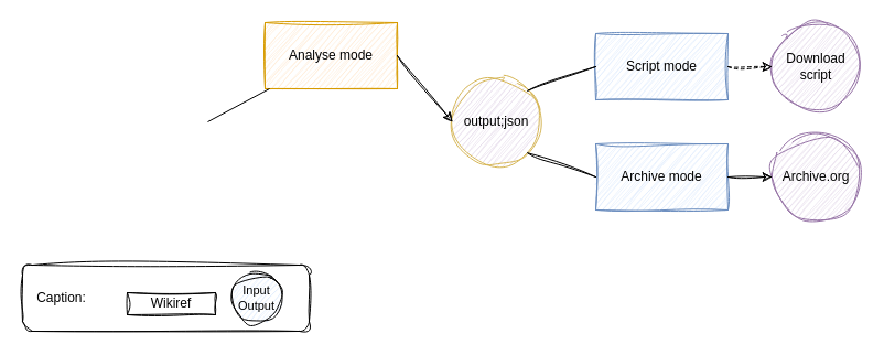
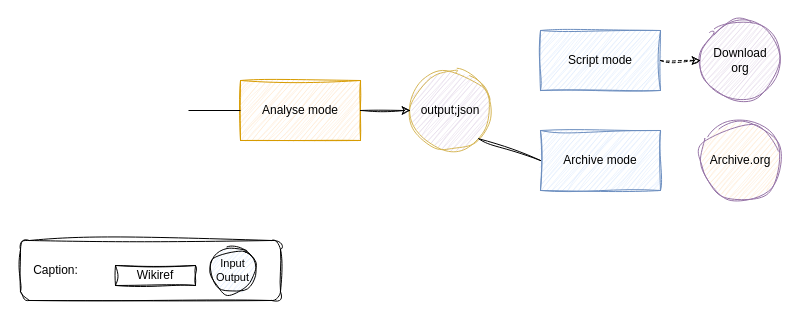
- <mxCell id="4" value="Analyse mode" style="rounded=0;whiteSpace=wrap;html=1;fillColor=#ffe6cc;strokeColor=#d79b00;sketch=1;curveFitting=1;jiggle=2;" parent="1" vertex="1"><mxGeometry x="240" y="20" width="120" height="60" as="geometry" /></mxCell>
+ <mxCell id="4" value="Analyse mode" style="rounded=0;whiteSpace=wrap;html=1;fillColor=#ffe6cc;strokeColor=#d79b00;sketch=1;curveFitting=1;jiggle=2;" parent="1" vertex="1"><mxGeometry x="240" y="80" width="120" height="60" as="geometry" /></mxCell>
- <mxCell id="10" value="&lt;div&gt;Download&lt;/div&gt;&lt;div&gt;script&lt;/div&gt;" style="ellipse;whiteSpace=wrap;html=1;aspect=fixed;fillColor=#e1d5e7;strokeColor=#9673a6;sketch=1;curveFitting=1;jiggle=2;" parent="1" vertex="1"><mxGeometry x="700" y="20" width="80" height="80" as="geometry" /></mxCell>
+ <mxCell id="10" value="&lt;div&gt;Download&lt;/div&gt;&lt;div&gt;org&lt;/div&gt;" style="ellipse;whiteSpace=wrap;html=1;aspect=fixed;fillColor=#e1d5e7;strokeColor=#9673a6;sketch=1;curveFitting=1;jiggle=2;" parent="1" vertex="1"><mxGeometry x="700" y="20" width="80" height="80" as="geometry" /></mxCell>
- <mxCell id="14" value="" style="endArrow=none;html=1;rounded=0;entryX=0;entryY=0.5;entryDx=0;entryDy=0;exitX=1;exitY=0;exitDx=0;exitDy=0;sketch=1;curveFitting=1;jiggle=2;" parent="1" source="7" target="5" edge="1"><mxGeometry width="50" height="50" relative="1" as="geometry"><mxPoint x="410" y="250" as="sourcePoint" /><mxPoint x="460" y="200" as="targetPoint" /></mxGeometry></mxCell>
- <mxCell id="12" value="" style="endArrow=classic;html=1;rounded=0;entryX=0;entryY=0.5;entryDx=0;entryDy=0;sketch=1;curveFitting=1;jiggle=2;" parent="1" source="6" target="9" edge="1"><mxGeometry width="50" height="50" relative="1" as="geometry"><mxPoint x="370" y="210" as="sourcePoint" /><mxPoint x="420" y="160" as="targetPoint" /></mxGeometry></mxCell>
- <mxCell id="9" value="Archive.org" style="ellipse;whiteSpace=wrap;html=1;aspect=fixed;fillColor=#e1d5e7;strokeColor=#9673a6;sketch=1;curveFitting=1;jiggle=2;" parent="1" vertex="1"><mxGeometry x="700" y="120" width="80" height="80" as="geometry" /></mxCell>
+ <mxCell id="9" value="Archive.org" style="ellipse;whiteSpace=wrap;html=1;aspect=fixed;fillColor=#ffe6cc;strokeColor=#9673a6;sketch=1;curveFitting=1;jiggle=2;" parent="1" vertex="1"><mxGeometry x="700" y="120" width="80" height="80" as="geometry" /></mxCell>
